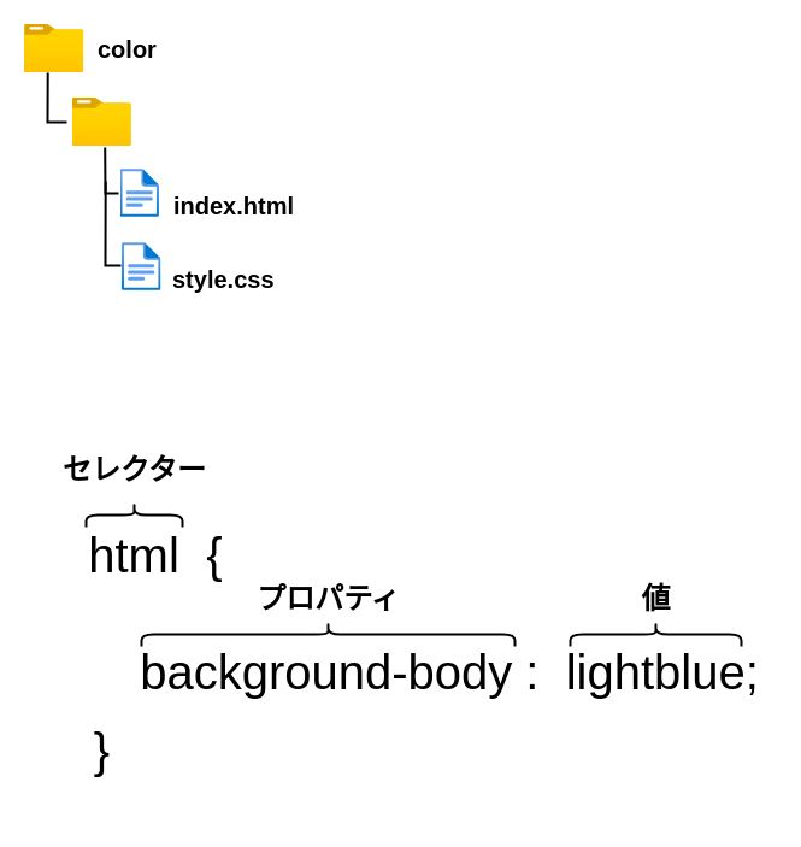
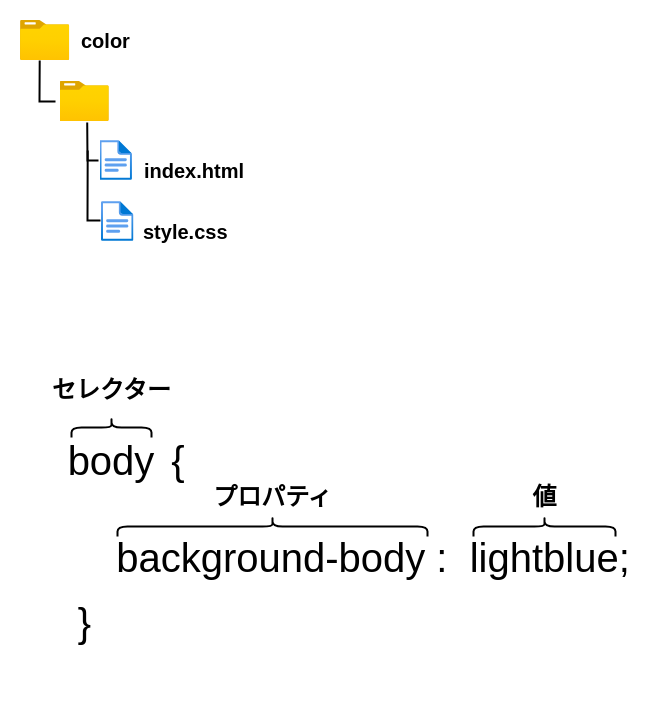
- <mxCell id="4" value="html" style="text;html=1;strokeColor=none;fillColor=none;align=center;verticalAlign=middle;whiteSpace=wrap;rounded=0;fontSize=40;" parent="1" vertex="1"><mxGeometry x="51" y="440" width="120" height="40" as="geometry" /></mxCell>
+ <mxCell id="4" value="body" style="text;html=1;strokeColor=none;fillColor=none;align=center;verticalAlign=middle;whiteSpace=wrap;rounded=0;fontSize=40;" parent="1" vertex="1"><mxGeometry x="51" y="440" width="120" height="40" as="geometry" /></mxCell>
